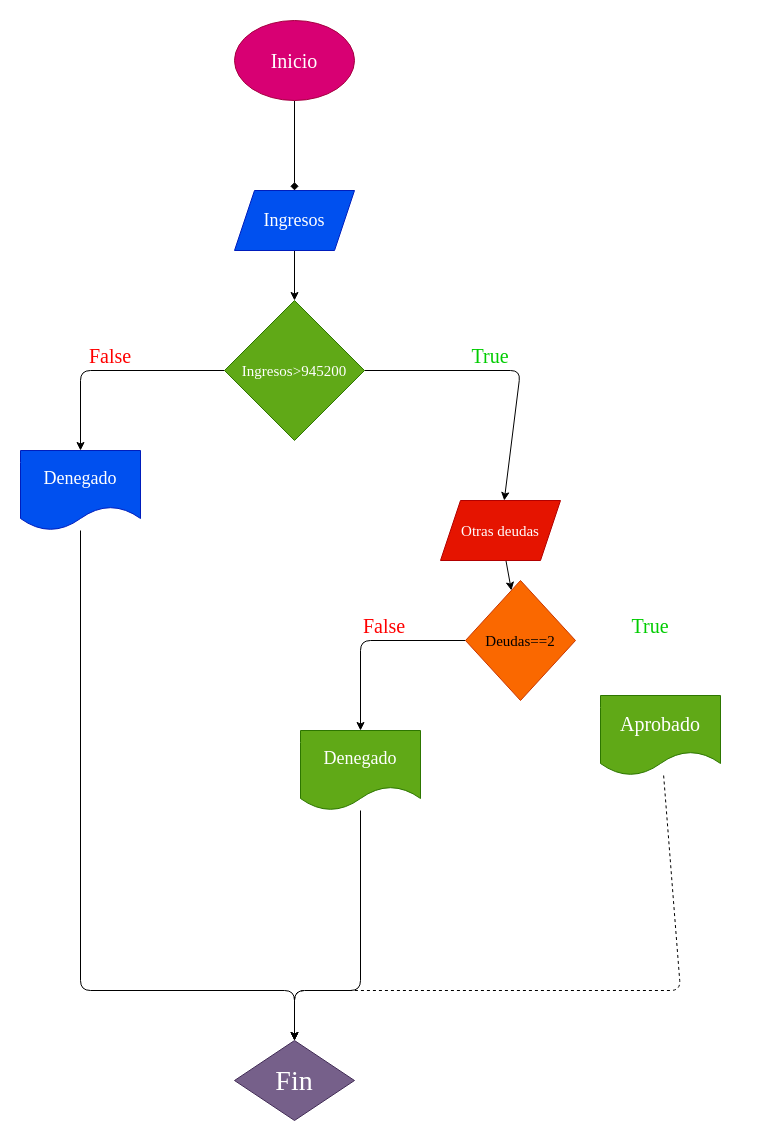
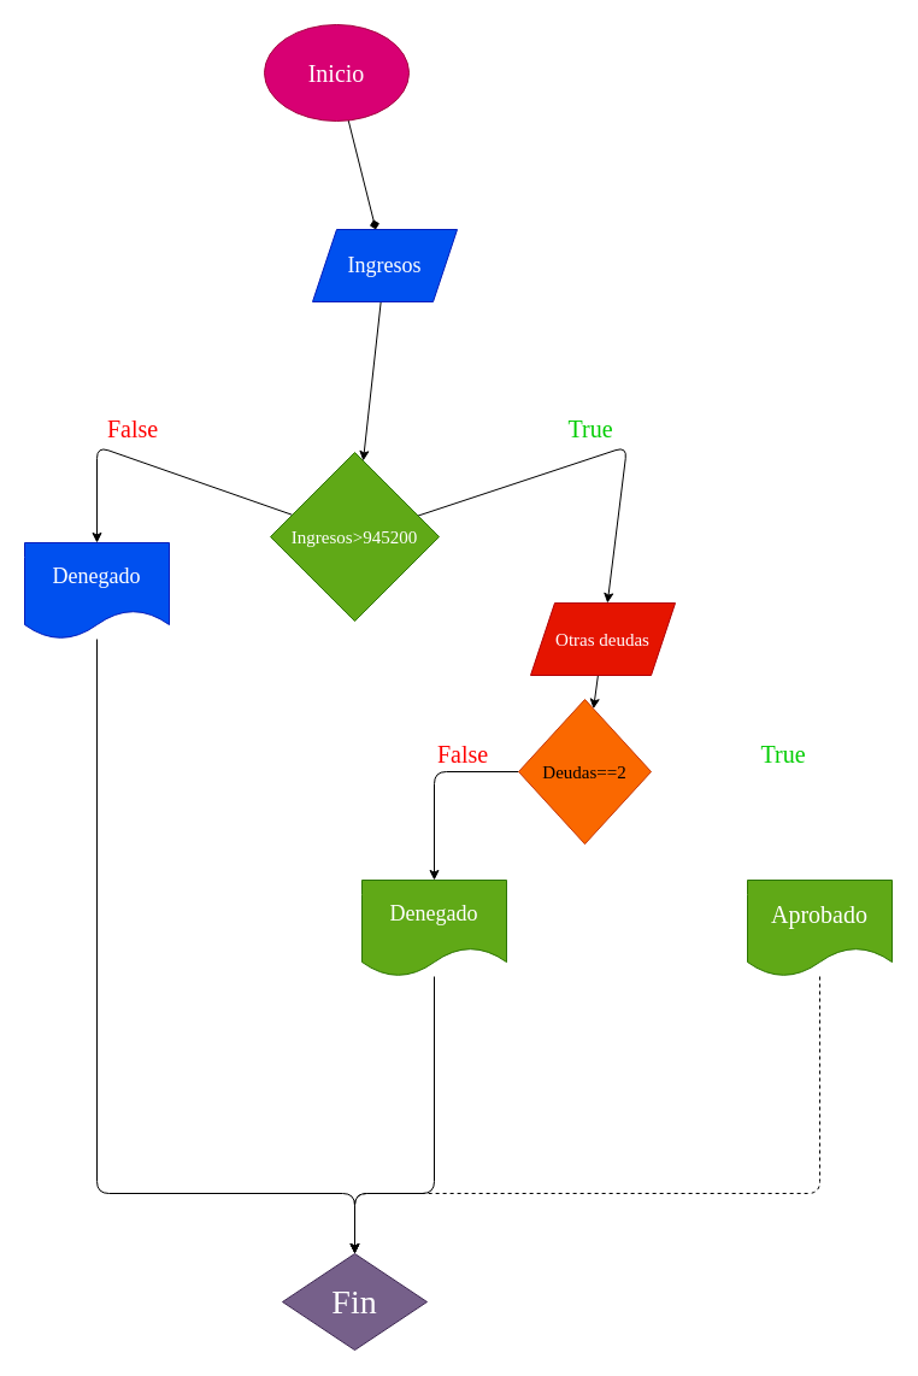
- <mxCell id="3" value="Inicio" style="ellipse;whiteSpace=wrap;html=1;fillColor=#d80073;strokeColor=#A50040;fontColor=#ffffff;fontFamily=Comic Sans MS;fontSize=20;" parent="1" vertex="1"><mxGeometry x="234" y="20" width="120" height="80" as="geometry" /></mxCell>
+ <mxCell id="3" value="Inicio" style="ellipse;whiteSpace=wrap;html=1;fillColor=#d80073;strokeColor=#A50040;fontColor=#ffffff;fontFamily=Comic Sans MS;fontSize=20;" parent="1" vertex="1"><mxGeometry x="219" y="20" width="120" height="80" as="geometry" /></mxCell>
- <mxCell id="5" value="Ingresos" style="shape=parallelogram;perimeter=parallelogramPerimeter;whiteSpace=wrap;html=1;fixedSize=1;fillColor=#0050ef;fontColor=#ffffff;strokeColor=#001DBC;fontFamily=Comic Sans MS;fontSize=18;" parent="1" vertex="1"><mxGeometry x="234" y="190" width="120" height="60" as="geometry" /></mxCell>
+ <mxCell id="5" value="Ingresos" style="shape=parallelogram;perimeter=parallelogramPerimeter;whiteSpace=wrap;html=1;fixedSize=1;fillColor=#0050ef;fontColor=#ffffff;strokeColor=#001DBC;fontFamily=Comic Sans MS;fontSize=18;" parent="1" vertex="1"><mxGeometry x="259" y="190" width="120" height="60" as="geometry" /></mxCell>
- <mxCell id="8" value="Ingresos&amp;gt;945200" style="rhombus;whiteSpace=wrap;html=1;fillColor=#60a917;fontColor=#ffffff;strokeColor=#2D7600;fontSize=15;fontFamily=Comic Sans MS;" parent="1" vertex="1"><mxGeometry x="224" y="300" width="140" height="140" as="geometry" /></mxCell>
+ <mxCell id="8" value="Ingresos&amp;gt;945200" style="rhombus;whiteSpace=wrap;html=1;fillColor=#60a917;fontColor=#ffffff;strokeColor=#2D7600;fontSize=15;fontFamily=Comic Sans MS;" parent="1" vertex="1"><mxGeometry x="224" y="375" width="140" height="140" as="geometry" /></mxCell>
- <mxCell id="14" value="Deudas==2" style="rhombus;whiteSpace=wrap;html=1;fillColor=#fa6800;fontColor=#000000;strokeColor=#C73500;fontFamily=Comic Sans MS;fontSize=15;" parent="1" vertex="1"><mxGeometry x="465" y="580" width="110" height="120" as="geometry" /></mxCell>
+ <mxCell id="14" value="Deudas==2" style="rhombus;whiteSpace=wrap;html=1;fillColor=#fa6800;fontColor=#000000;strokeColor=#C73500;fontFamily=Comic Sans MS;fontSize=15;" parent="1" vertex="1"><mxGeometry x="430" y="580" width="110" height="120" as="geometry" /></mxCell>
- <mxCell id="18" value="Aprobado" style="shape=document;whiteSpace=wrap;html=1;boundedLbl=1;fillColor=#60a917;fontColor=#ffffff;strokeColor=#2D7600;fontSize=20;fontFamily=Comic Sans MS;" parent="1" vertex="1"><mxGeometry x="600" y="695" width="120" height="80" as="geometry" /></mxCell>
+ <mxCell id="18" value="Aprobado" style="shape=document;whiteSpace=wrap;html=1;boundedLbl=1;fillColor=#60a917;fontColor=#ffffff;strokeColor=#2D7600;fontSize=20;fontFamily=Comic Sans MS;" parent="1" vertex="1"><mxGeometry x="620" y="730" width="120" height="80" as="geometry" /></mxCell>
